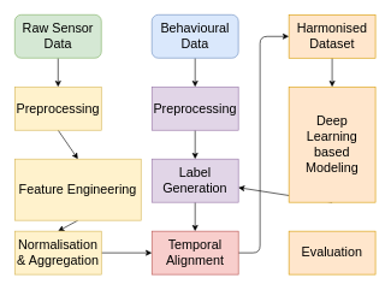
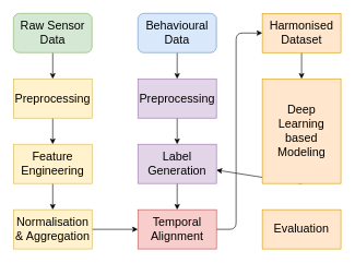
- <mxCell id="13" value="&lt;font style=&quot;font-size: 18px;&quot;&gt;Feature Engineering&lt;/font&gt;" style="rounded=0;whiteSpace=wrap;html=1;fillColor=#fff2cc;strokeColor=#d6b656;" parent="1" vertex="1"><mxGeometry x="20" y="220" width="175" height="85" as="geometry" /></mxCell>
+ <mxCell id="13" value="&lt;font style=&quot;font-size: 18px;&quot;&gt;Feature Engineering&lt;/font&gt;" style="rounded=0;whiteSpace=wrap;html=1;fillColor=#fff2cc;strokeColor=#d6b656;" parent="1" vertex="1"><mxGeometry x="20" y="220" width="120" height="60" as="geometry" /></mxCell>
